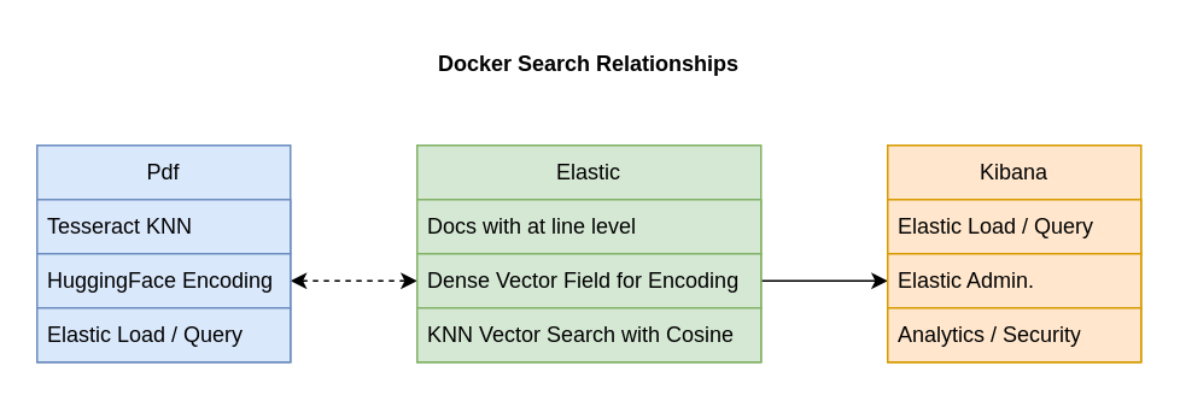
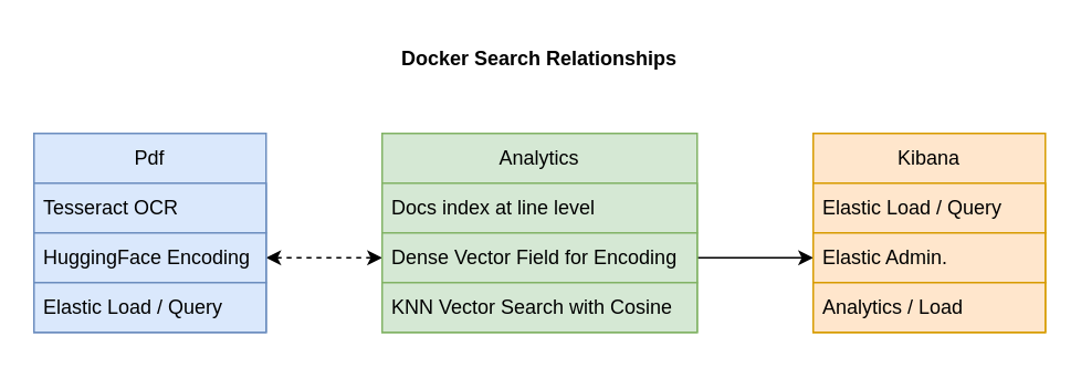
- <mxCell id="8" value="Elastic" style="swimlane;fontStyle=0;childLayout=stackLayout;horizontal=1;startSize=30;horizontalStack=0;resizeParent=1;resizeParentMax=0;resizeLast=0;collapsible=1;marginBottom=0;whiteSpace=wrap;html=1;fillColor=#d5e8d4;strokeColor=#82b366;" vertex="1" parent="1"><mxGeometry x="230" y="80" width="190" height="120" as="geometry" /></mxCell>
+ <mxCell id="8" value="Analytics" style="swimlane;fontStyle=0;childLayout=stackLayout;horizontal=1;startSize=30;horizontalStack=0;resizeParent=1;resizeParentMax=0;resizeLast=0;collapsible=1;marginBottom=0;whiteSpace=wrap;html=1;fillColor=#d5e8d4;strokeColor=#82b366;" vertex="1" parent="1"><mxGeometry x="230" y="80" width="190" height="120" as="geometry" /></mxCell>
- <mxCell id="5" value="Tesseract KNN" style="text;strokeColor=#6c8ebf;fillColor=#dae8fc;align=left;verticalAlign=middle;spacingLeft=4;spacingRight=4;overflow=hidden;points=[[0,0.5],[1,0.5]];portConstraint=eastwest;rotatable=0;whiteSpace=wrap;html=1;" vertex="1" parent="4"><mxGeometry y="30" width="140" height="30" as="geometry" /></mxCell>
+ <mxCell id="5" value="Tesseract OCR" style="text;strokeColor=#6c8ebf;fillColor=#dae8fc;align=left;verticalAlign=middle;spacingLeft=4;spacingRight=4;overflow=hidden;points=[[0,0.5],[1,0.5]];portConstraint=eastwest;rotatable=0;whiteSpace=wrap;html=1;" vertex="1" parent="4"><mxGeometry y="30" width="140" height="30" as="geometry" /></mxCell>
- <mxCell id="9" value="Docs with at line level" style="text;strokeColor=#82b366;fillColor=#d5e8d4;align=left;verticalAlign=middle;spacingLeft=4;spacingRight=4;overflow=hidden;points=[[0,0.5],[1,0.5]];portConstraint=eastwest;rotatable=0;whiteSpace=wrap;html=1;" vertex="1" parent="8"><mxGeometry y="30" width="190" height="30" as="geometry" /></mxCell>
+ <mxCell id="9" value="Docs index at line level" style="text;strokeColor=#82b366;fillColor=#d5e8d4;align=left;verticalAlign=middle;spacingLeft=4;spacingRight=4;overflow=hidden;points=[[0,0.5],[1,0.5]];portConstraint=eastwest;rotatable=0;whiteSpace=wrap;html=1;" vertex="1" parent="8"><mxGeometry y="30" width="190" height="30" as="geometry" /></mxCell>
- <mxCell id="15" value="Analytics / Security" style="text;strokeColor=#d79b00;fillColor=#ffe6cc;align=left;verticalAlign=middle;spacingLeft=4;spacingRight=4;overflow=hidden;points=[[0,0.5],[1,0.5]];portConstraint=eastwest;rotatable=0;whiteSpace=wrap;html=1;" vertex="1" parent="12"><mxGeometry y="90" width="140" height="30" as="geometry" /></mxCell>
+ <mxCell id="15" value="Analytics / Load" style="text;strokeColor=#d79b00;fillColor=#ffe6cc;align=left;verticalAlign=middle;spacingLeft=4;spacingRight=4;overflow=hidden;points=[[0,0.5],[1,0.5]];portConstraint=eastwest;rotatable=0;whiteSpace=wrap;html=1;" vertex="1" parent="12"><mxGeometry y="90" width="140" height="30" as="geometry" /></mxCell>
